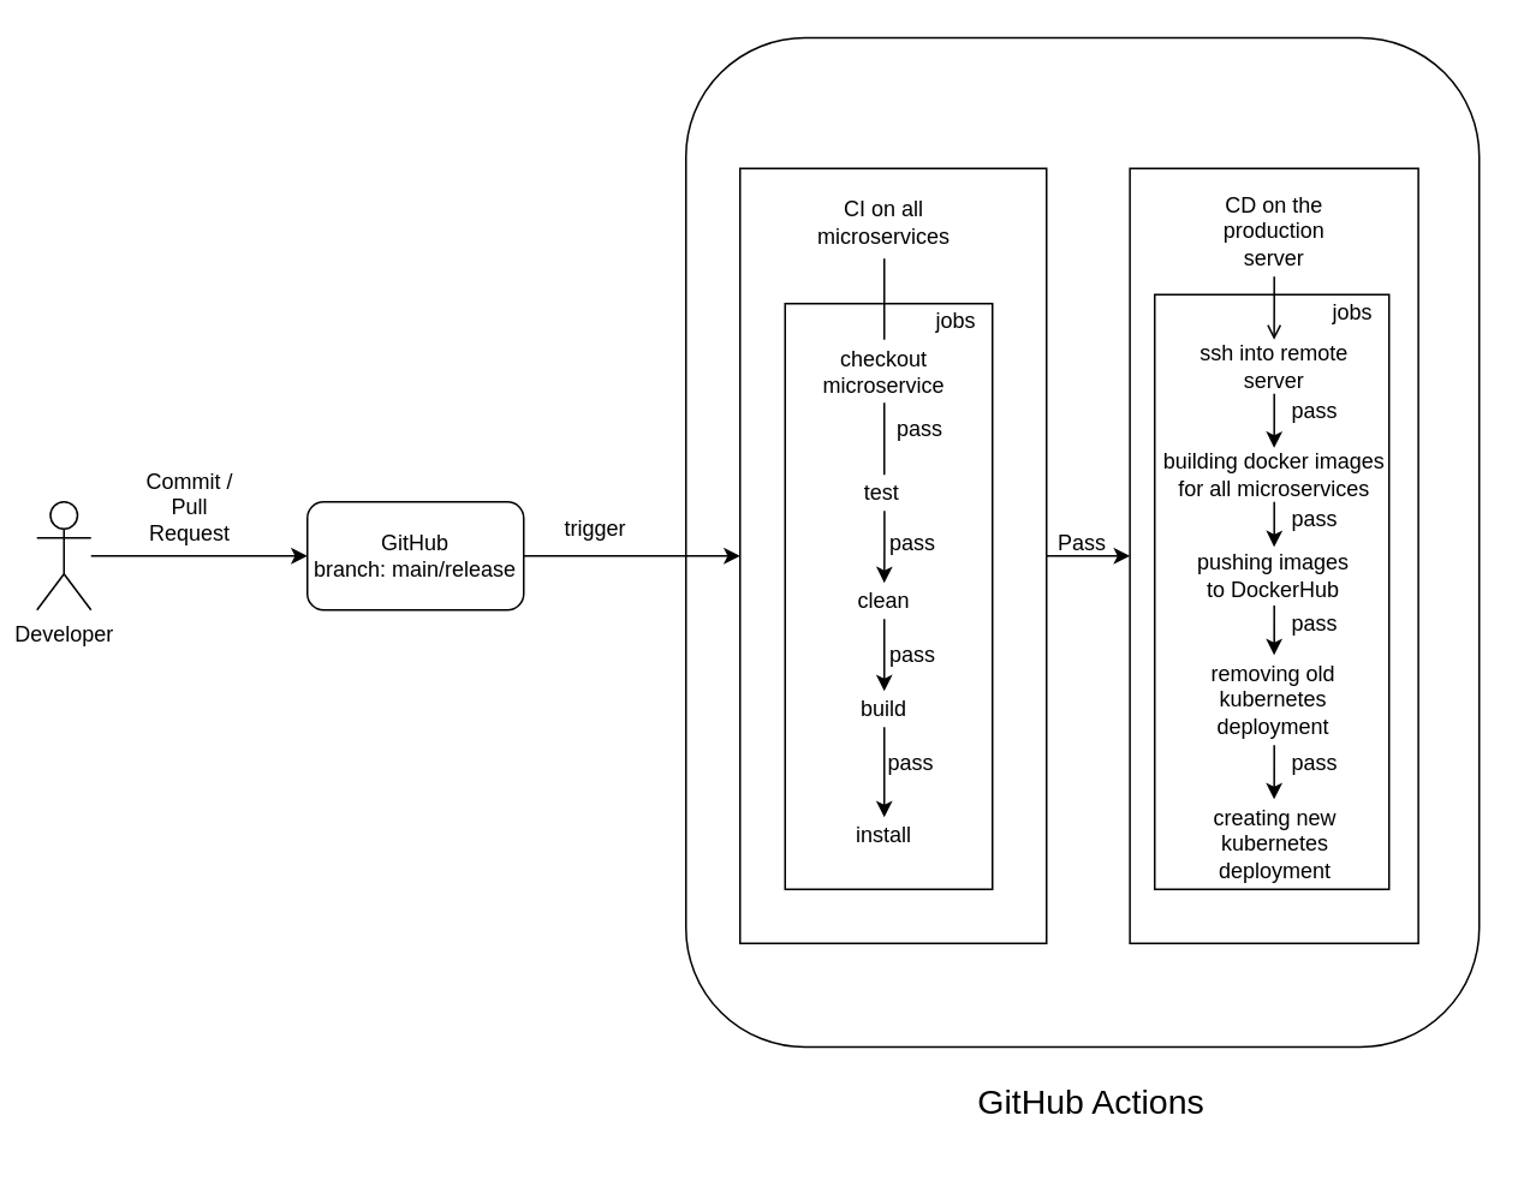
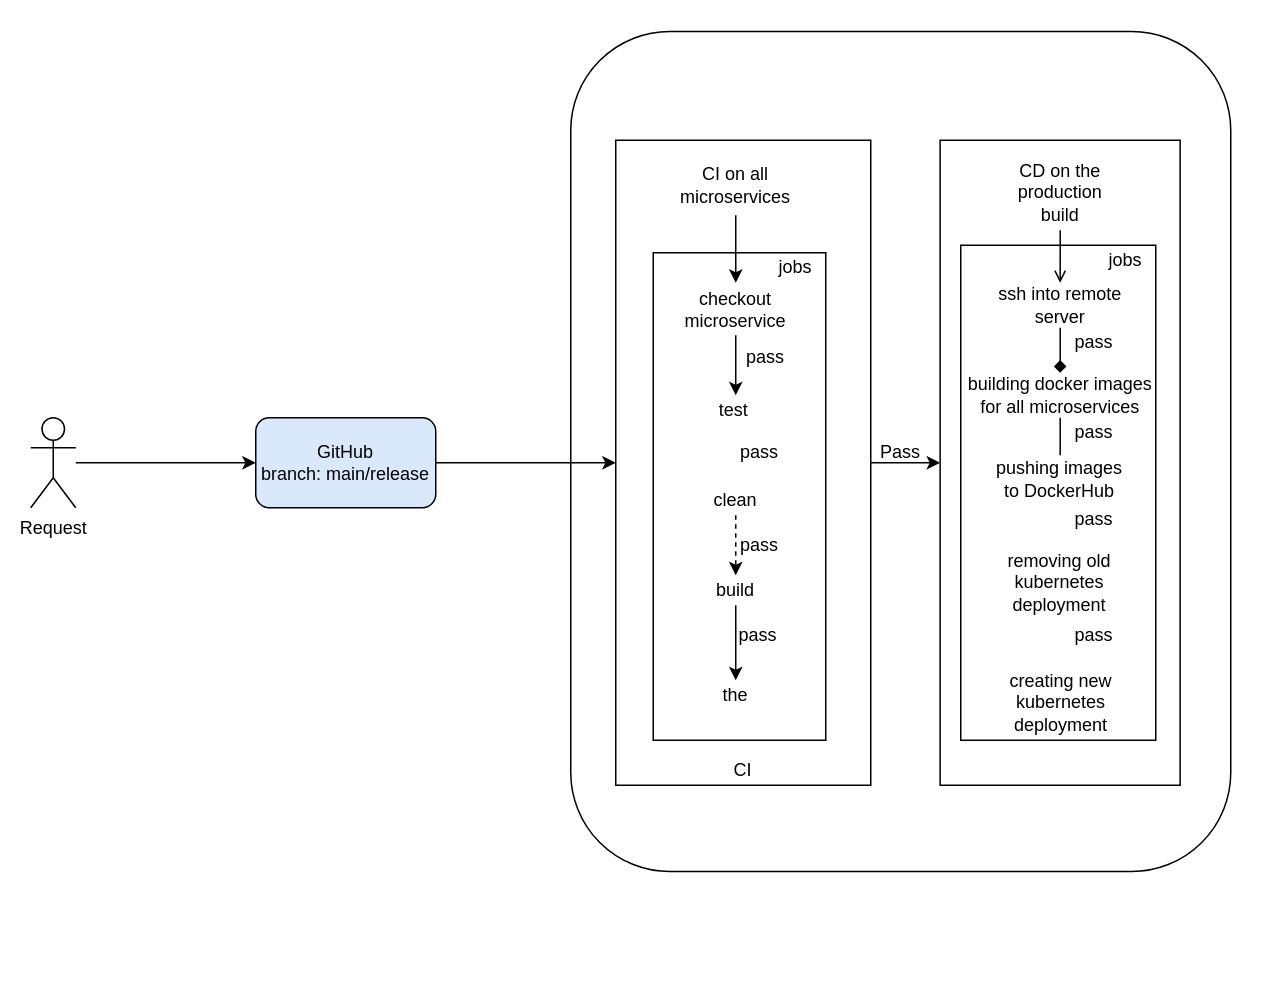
- <mxCell id="41" value="CD on the production server" style="text;html=1;strokeColor=none;fillColor=none;align=center;verticalAlign=middle;whiteSpace=wrap;rounded=0;" vertex="1" parent="1"><mxGeometry x="663.75" y="103" width="85" height="50" as="geometry" /></mxCell>
+ <mxCell id="41" value="CD on the production build" style="text;html=1;strokeColor=none;fillColor=none;align=center;verticalAlign=middle;whiteSpace=wrap;rounded=0;" vertex="1" parent="1"><mxGeometry x="663.75" y="103" width="85" height="50" as="geometry" /></mxCell>
- <mxCell id="8" style="edgeStyle=orthogonalEdgeStyle;rounded=0;orthogonalLoop=1;jettySize=auto;html=1;endArrow=none;" edge="1" parent="1" source="9" target="12"><mxGeometry relative="1" as="geometry" /></mxCell>
+ <mxCell id="8" style="edgeStyle=orthogonalEdgeStyle;rounded=0;orthogonalLoop=1;jettySize=auto;html=1;" edge="1" parent="1" source="9" target="12"><mxGeometry relative="1" as="geometry" /></mxCell>
- <mxCell id="29" style="edgeStyle=orthogonalEdgeStyle;rounded=0;orthogonalLoop=1;jettySize=auto;html=1;entryX=0.5;entryY=0;entryDx=0;entryDy=0;" edge="1" parent="1" source="30" target="34"><mxGeometry relative="1" as="geometry" /></mxCell>
+ <mxCell id="29" style="edgeStyle=orthogonalEdgeStyle;rounded=0;orthogonalLoop=1;jettySize=auto;html=1;entryX=0.5;entryY=0;entryDx=0;entryDy=0;endArrow=diamond;" edge="1" parent="1" source="30" target="34"><mxGeometry relative="1" as="geometry" /></mxCell>
- <mxCell id="11" style="edgeStyle=orthogonalEdgeStyle;rounded=0;orthogonalLoop=1;jettySize=auto;html=1;entryX=0.5;entryY=0;entryDx=0;entryDy=0;endArrow=none;" edge="1" parent="1" source="12" target="14"><mxGeometry relative="1" as="geometry" /></mxCell>
+ <mxCell id="11" style="edgeStyle=orthogonalEdgeStyle;rounded=0;orthogonalLoop=1;jettySize=auto;html=1;entryX=0.5;entryY=0;entryDx=0;entryDy=0;" edge="1" parent="1" source="12" target="14"><mxGeometry relative="1" as="geometry" /></mxCell>
- <mxCell id="4" value="Commit / Pull Request" style="text;html=1;strokeColor=none;fillColor=none;align=center;verticalAlign=middle;whiteSpace=wrap;rounded=0;" vertex="1" parent="1"><mxGeometry x="80" y="250.5" width="50" height="60" as="geometry" /></mxCell>
- <mxCell id="17" value="trigger" style="text;html=1;strokeColor=none;fillColor=none;align=center;verticalAlign=middle;whiteSpace=wrap;rounded=0;" vertex="1" parent="1"><mxGeometry x="310" y="283" width="40" height="20" as="geometry" /></mxCell>
- <mxCell id="33" style="edgeStyle=orthogonalEdgeStyle;rounded=0;orthogonalLoop=1;jettySize=auto;html=1;entryX=0.5;entryY=0;entryDx=0;entryDy=0;" edge="1" parent="1" source="34" target="36"><mxGeometry relative="1" as="geometry" /></mxCell>
+ <mxCell id="33" style="edgeStyle=orthogonalEdgeStyle;rounded=0;orthogonalLoop=1;jettySize=auto;html=1;entryX=0.5;entryY=0;entryDx=0;entryDy=0;endArrow=none;" edge="1" parent="1" source="34" target="36"><mxGeometry relative="1" as="geometry" /></mxCell>
- <mxCell id="13" style="edgeStyle=orthogonalEdgeStyle;rounded=0;orthogonalLoop=1;jettySize=auto;html=1;entryX=0.5;entryY=0;entryDx=0;entryDy=0;" edge="1" parent="1" source="14" target="21"><mxGeometry relative="1" as="geometry" /></mxCell>
- <mxCell id="2" value="GitHub&lt;br&gt;branch: main/release" style="rounded=1;whiteSpace=wrap;html=1;" vertex="1" parent="1"><mxGeometry x="170" y="278" width="120" height="60" as="geometry" /></mxCell>
+ <mxCell id="2" value="GitHub&lt;br&gt;branch: main/release" style="rounded=1;whiteSpace=wrap;html=1;fillColor=#dae8fc;" vertex="1" parent="1"><mxGeometry x="170" y="278" width="120" height="60" as="geometry" /></mxCell>
- <mxCell id="18" value="Developer" style="shape=umlActor;verticalLabelPosition=bottom;verticalAlign=top;html=1;fillColor=none;" vertex="1" parent="1"><mxGeometry x="20" y="278" width="30" height="60" as="geometry" /></mxCell>
+ <mxCell id="18" value="Request" style="shape=umlActor;verticalLabelPosition=bottom;verticalAlign=top;html=1;fillColor=none;" vertex="1" parent="1"><mxGeometry x="20" y="278" width="30" height="60" as="geometry" /></mxCell>
- <mxCell id="35" style="edgeStyle=orthogonalEdgeStyle;rounded=0;orthogonalLoop=1;jettySize=auto;html=1;entryX=0.5;entryY=0;entryDx=0;entryDy=0;" edge="1" parent="1" source="36" target="38"><mxGeometry relative="1" as="geometry" /></mxCell>
- <mxCell id="20" style="edgeStyle=orthogonalEdgeStyle;rounded=0;orthogonalLoop=1;jettySize=auto;html=1;entryX=0.5;entryY=0;entryDx=0;entryDy=0;" edge="1" parent="1" source="21" target="23"><mxGeometry relative="1" as="geometry" /></mxCell>
+ <mxCell id="20" style="edgeStyle=orthogonalEdgeStyle;rounded=0;orthogonalLoop=1;jettySize=auto;html=1;entryX=0.5;entryY=0;entryDx=0;entryDy=0;dashed=1;" edge="1" parent="1" source="21" target="23"><mxGeometry relative="1" as="geometry" /></mxCell>
- <mxCell id="37" style="edgeStyle=orthogonalEdgeStyle;rounded=0;orthogonalLoop=1;jettySize=auto;html=1;entryX=0.5;entryY=0;entryDx=0;entryDy=0;" edge="1" parent="1" source="38" target="39"><mxGeometry relative="1" as="geometry" /></mxCell>
- <mxCell id="24" value="install" style="text;html=1;strokeColor=none;fillColor=none;align=center;verticalAlign=middle;whiteSpace=wrap;rounded=0;" vertex="1" parent="1"><mxGeometry x="470" y="453" width="40" height="20" as="geometry" /></mxCell>
+ <mxCell id="24" value="the" style="text;html=1;strokeColor=none;fillColor=none;align=center;verticalAlign=middle;whiteSpace=wrap;rounded=0;" vertex="1" parent="1"><mxGeometry x="470" y="453" width="40" height="20" as="geometry" /></mxCell>
+ <mxCell id="10" value="CI" style="text;html=1;strokeColor=none;fillColor=none;align=center;verticalAlign=middle;whiteSpace=wrap;rounded=0;" vertex="1" parent="1"><mxGeometry x="475" y="503" width="40" height="20" as="geometry" /></mxCell>
- <mxCell id="16" value="&lt;font style=&quot;font-size: 19px&quot;&gt;GitHub Actions&lt;/font&gt;" style="text;html=1;strokeColor=none;fillColor=none;align=center;verticalAlign=middle;whiteSpace=wrap;rounded=0;" vertex="1" parent="1"><mxGeometry x="530" y="583" width="150" height="57" as="geometry" /></mxCell>
